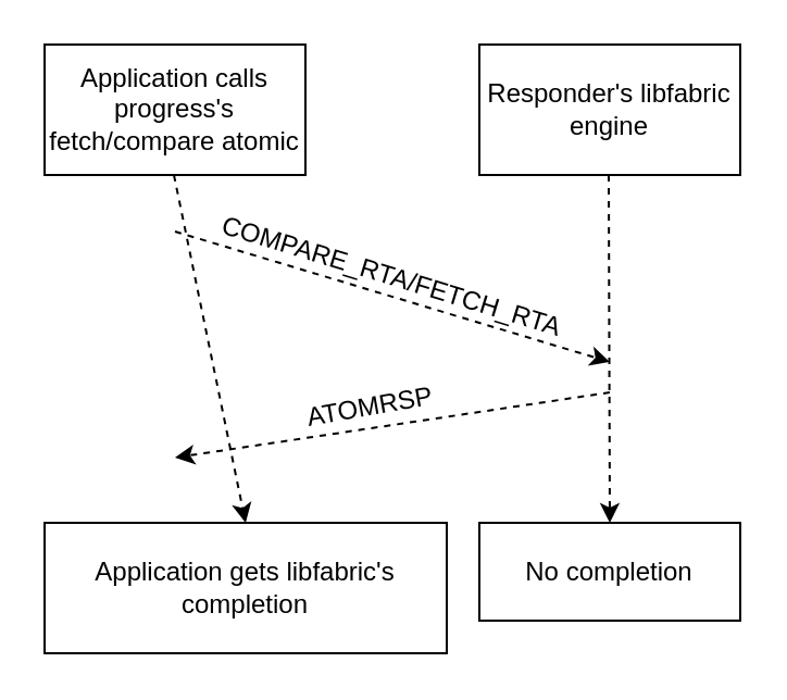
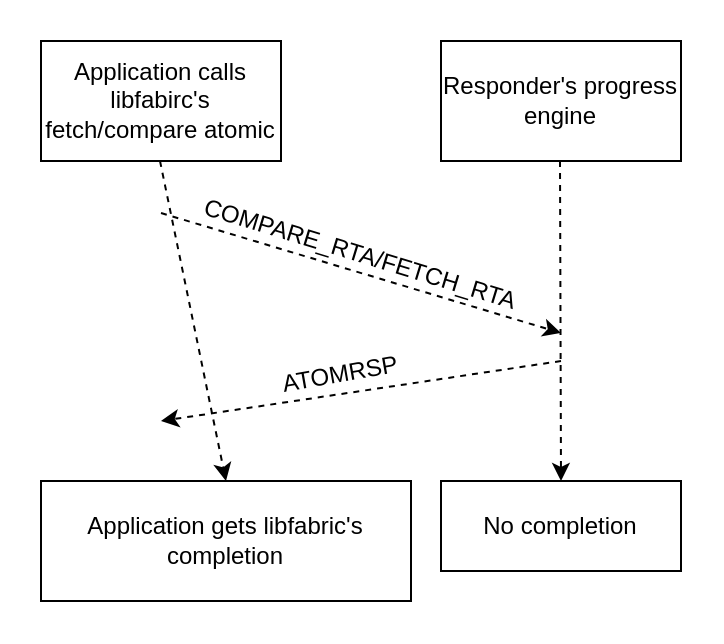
- <mxCell id="2" value="Application calls progress's fetch/compare atomic" style="rounded=0;whiteSpace=wrap;html=1;" parent="1" vertex="1"><mxGeometry x="20" y="20" width="120" height="60" as="geometry" /></mxCell>
+ <mxCell id="2" value="Application calls libfabirc's fetch/compare atomic" style="rounded=0;whiteSpace=wrap;html=1;" parent="1" vertex="1"><mxGeometry x="20" y="20" width="120" height="60" as="geometry" /></mxCell>
- <mxCell id="3" value="Responder's libfabric engine" style="rounded=0;whiteSpace=wrap;html=1;" parent="1" vertex="1"><mxGeometry x="220" y="20" width="120" height="60" as="geometry" /></mxCell>
+ <mxCell id="3" value="Responder's progress engine" style="rounded=0;whiteSpace=wrap;html=1;" parent="1" vertex="1"><mxGeometry x="220" y="20" width="120" height="60" as="geometry" /></mxCell>
